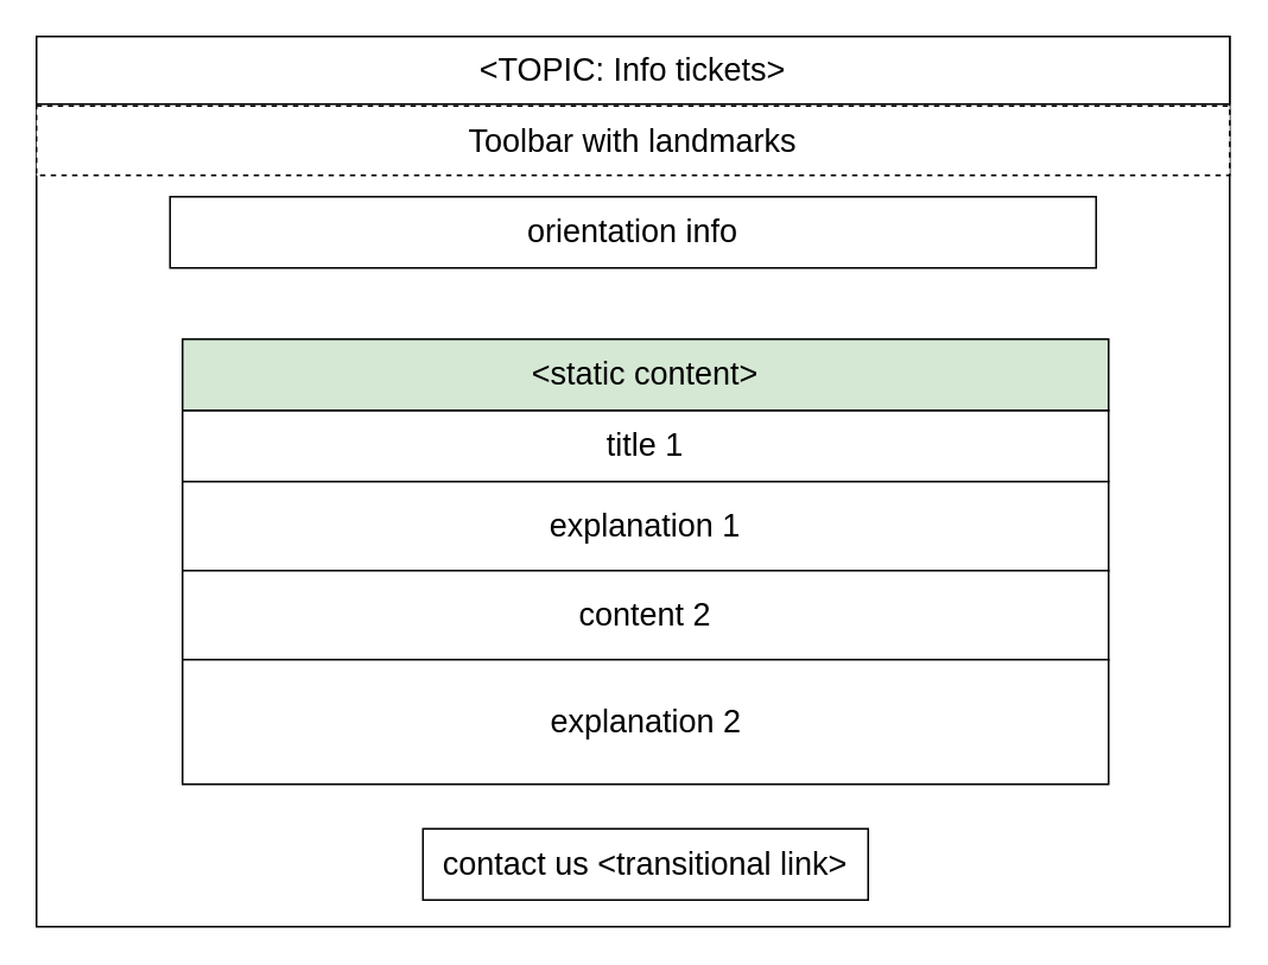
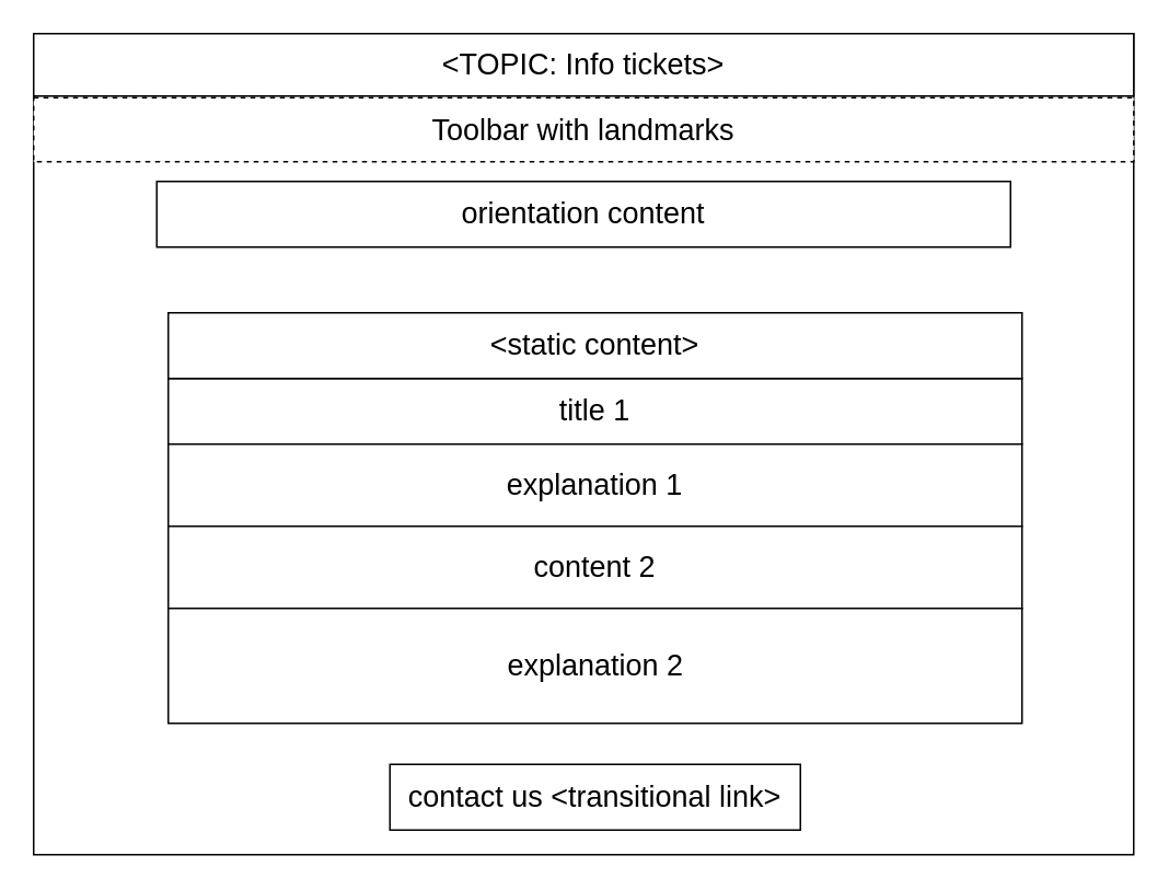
- <mxCell id="10" value="orientation info" style="rounded=0;whiteSpace=wrap;html=1;fontSize=18;" parent="1" vertex="1"><mxGeometry x="95" y="110" width="520" height="40" as="geometry" /></mxCell>
+ <mxCell id="10" value="orientation content" style="rounded=0;whiteSpace=wrap;html=1;fontSize=18;" parent="1" vertex="1"><mxGeometry x="95" y="110" width="520" height="40" as="geometry" /></mxCell>
- <mxCell id="12" value="&amp;lt;static content&amp;gt;" style="rounded=0;whiteSpace=wrap;html=1;fontSize=18;fillColor=#d5e8d4;" vertex="1" parent="1"><mxGeometry x="102" y="190" width="520" height="40" as="geometry" /></mxCell>
+ <mxCell id="12" value="&amp;lt;static content&amp;gt;" style="rounded=0;whiteSpace=wrap;html=1;fontSize=18;" vertex="1" parent="1"><mxGeometry x="102" y="190" width="520" height="40" as="geometry" /></mxCell>
